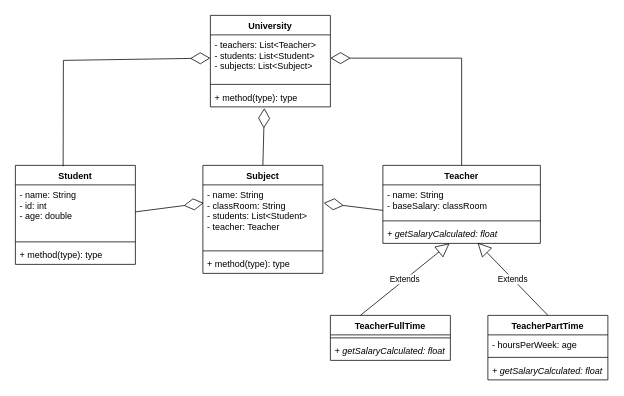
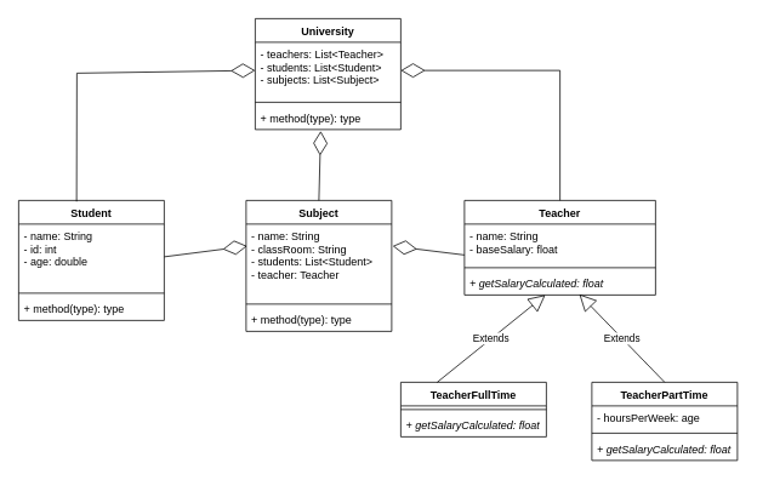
- <mxCell id="11" value="- name: String&#10;- baseSalary: classRoom" style="text;strokeColor=none;fillColor=none;align=left;verticalAlign=top;spacingLeft=4;spacingRight=4;overflow=hidden;rotatable=0;points=[[0,0.5],[1,0.5]];portConstraint=eastwest;" vertex="1" parent="10"><mxGeometry y="26" width="210" height="44" as="geometry" /></mxCell>
+ <mxCell id="11" value="- name: String&#10;- baseSalary: float" style="text;strokeColor=none;fillColor=none;align=left;verticalAlign=top;spacingLeft=4;spacingRight=4;overflow=hidden;rotatable=0;points=[[0,0.5],[1,0.5]];portConstraint=eastwest;" vertex="1" parent="10"><mxGeometry y="26" width="210" height="44" as="geometry" /></mxCell>
